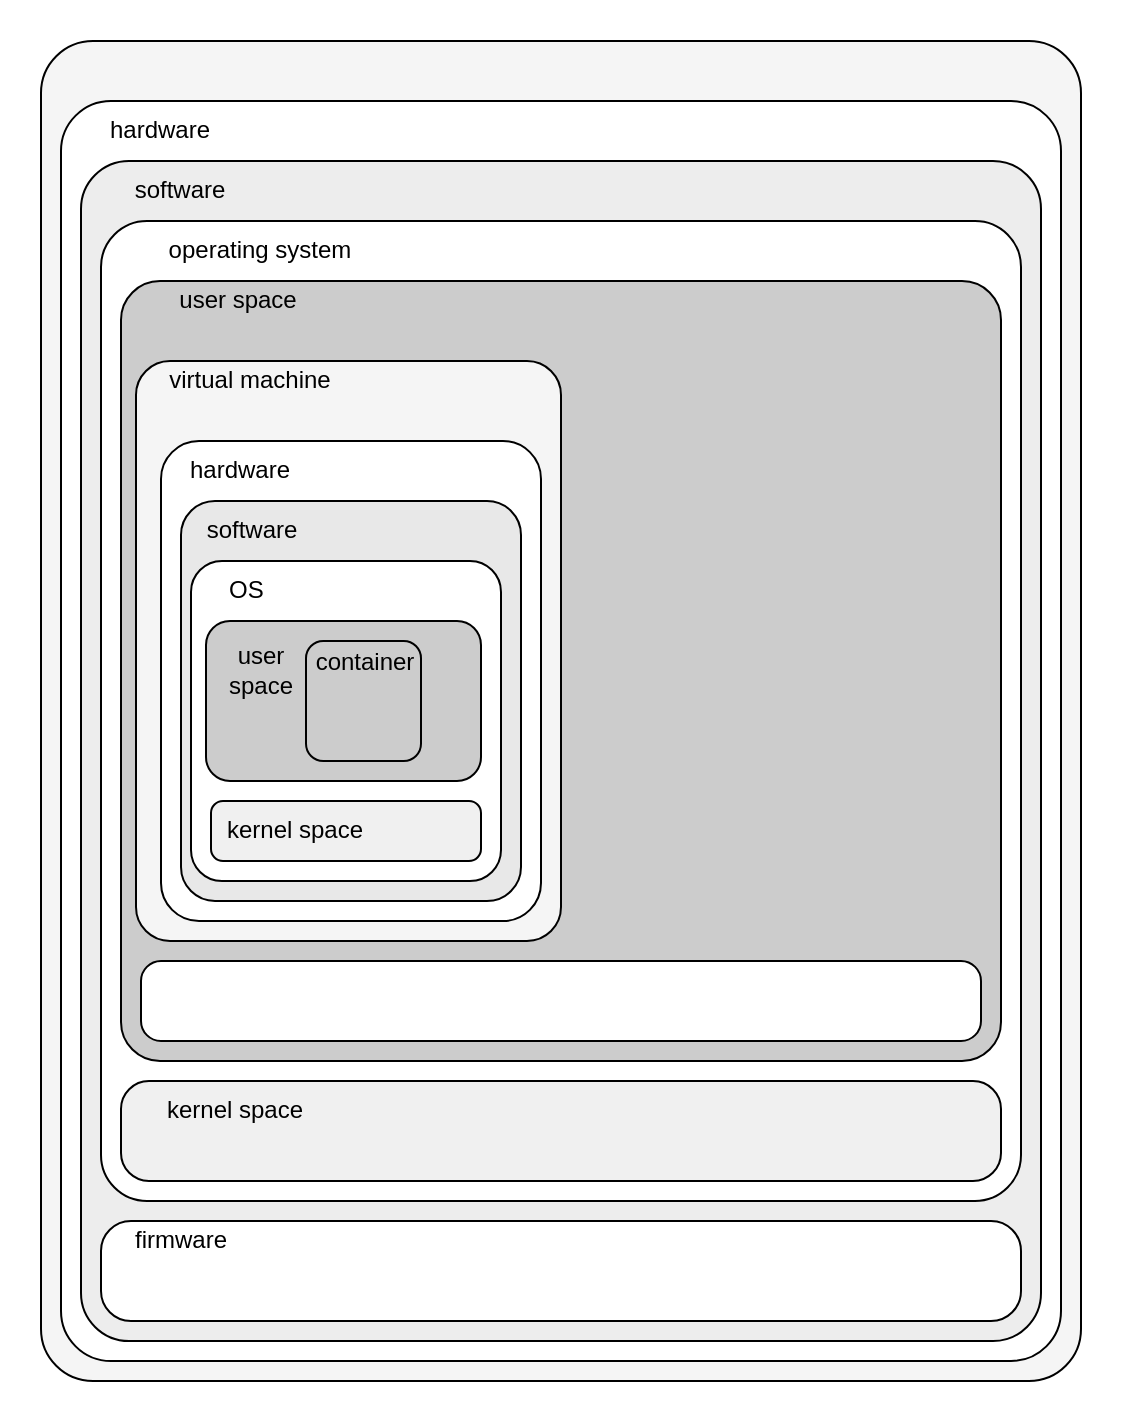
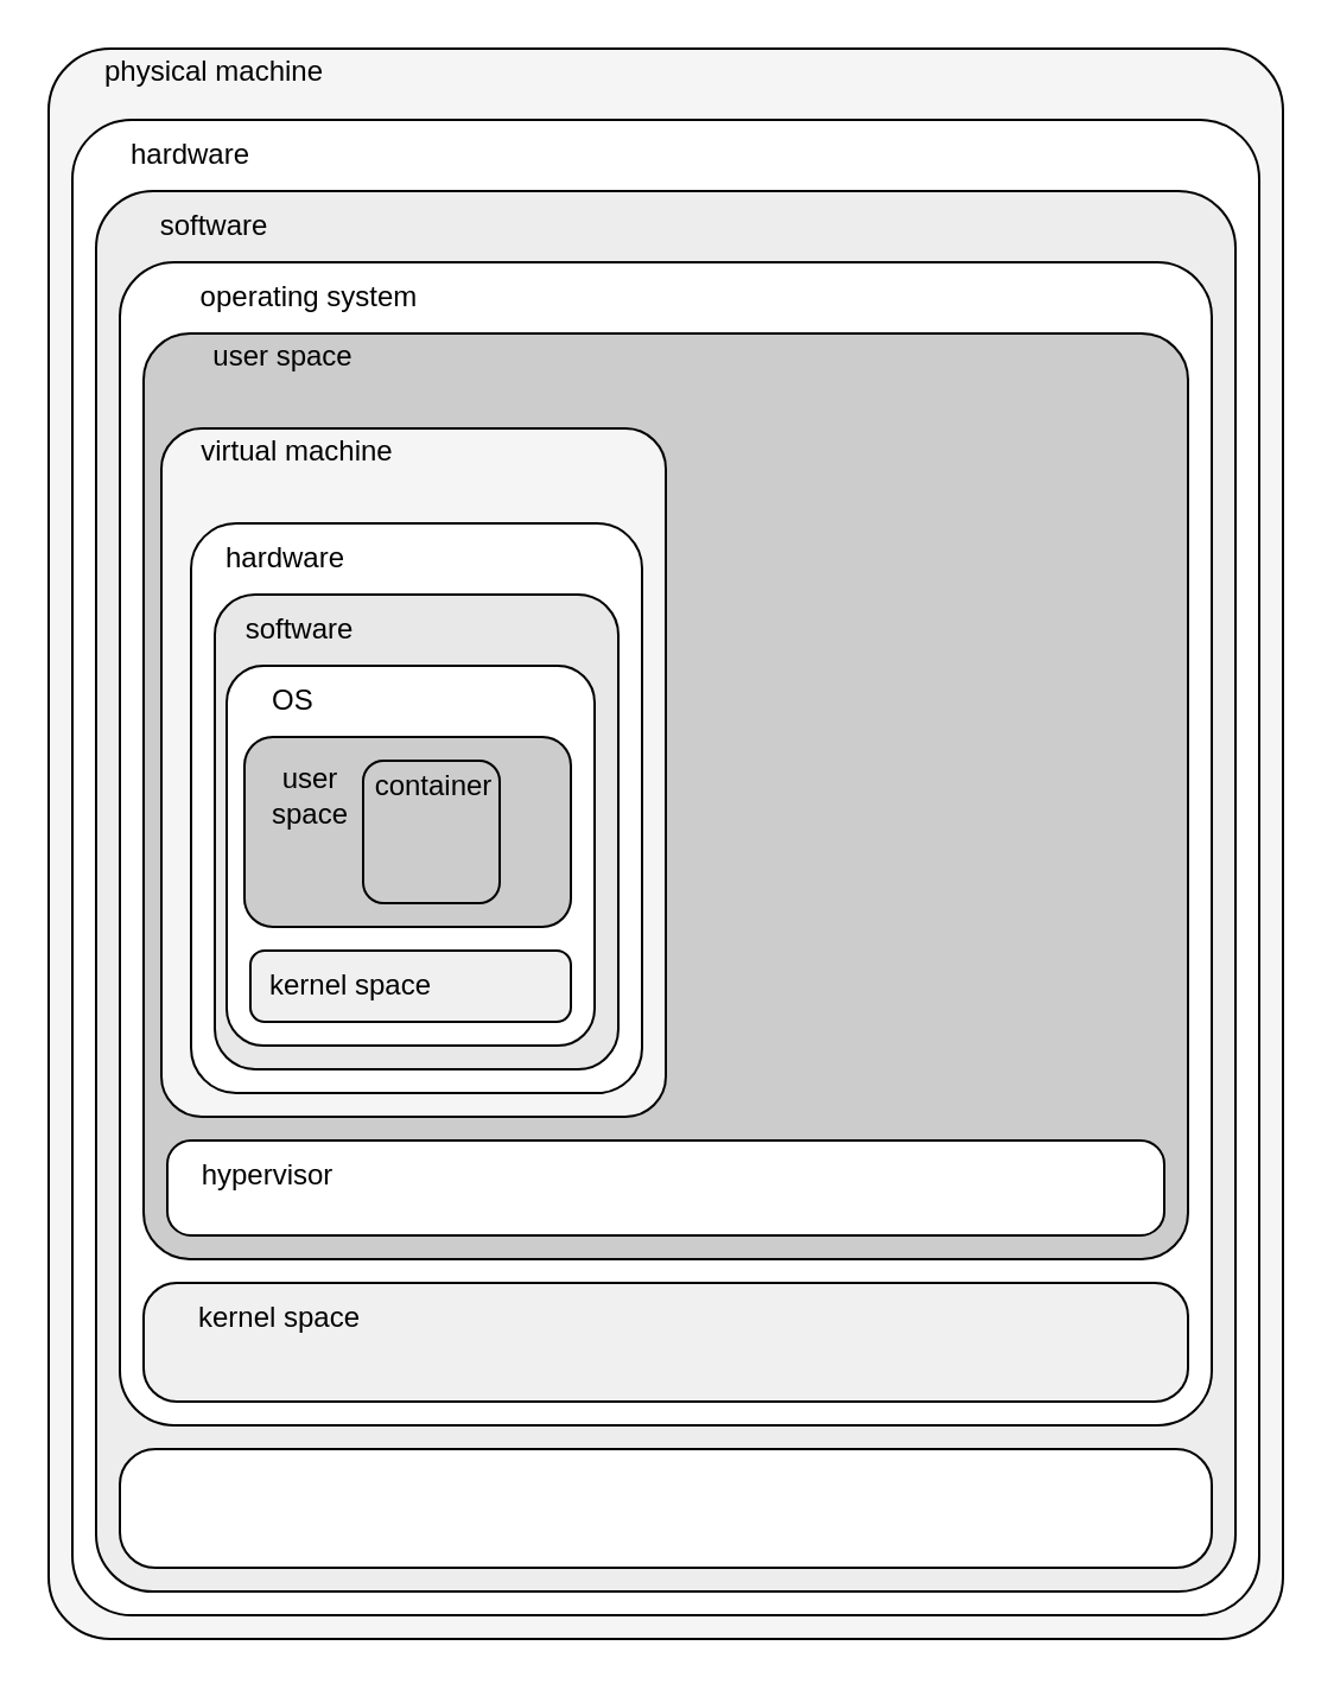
+ <mxCell id="34" value="physical machine" style="text;html=1;strokeColor=none;fillColor=none;align=center;verticalAlign=middle;whiteSpace=wrap;rounded=0;" parent="1" vertex="1"><mxGeometry x="40" y="20" width="100" height="20" as="geometry" /></mxCell>
+ <mxCell id="32" value="hypervisor" style="text;html=1;strokeColor=none;fillColor=none;align=center;verticalAlign=middle;whiteSpace=wrap;rounded=0;" parent="1" vertex="1"><mxGeometry x="70" y="480" width="85" height="30" as="geometry" /></mxCell>
- <mxCell id="13" value="firmware" style="text;html=1;strokeColor=none;fillColor=none;align=center;verticalAlign=middle;whiteSpace=wrap;rounded=0;" parent="1" vertex="1"><mxGeometry x="52.5" y="610" width="75" height="20" as="geometry" /></mxCell>
